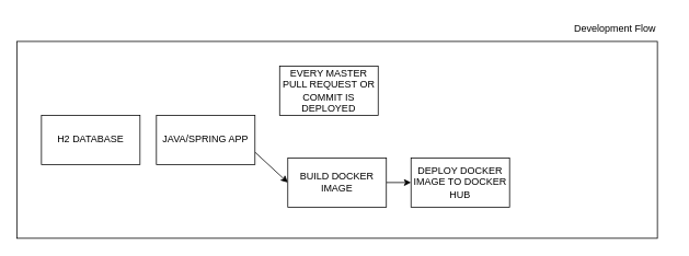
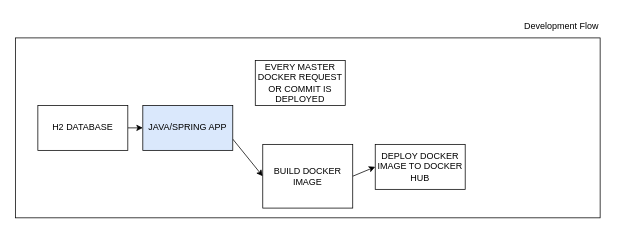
- <mxCell id="10" value="EVERY MASTER PULL REQUEST OR COMMIT IS DEPLOYED" style="rounded=0;whiteSpace=wrap;html=1;" parent="1" vertex="1"><mxGeometry x="340" y="80" width="120" height="60" as="geometry" /></mxCell>
+ <mxCell id="10" value="EVERY MASTER DOCKER REQUEST OR COMMIT IS DEPLOYED" style="rounded=0;whiteSpace=wrap;html=1;" parent="1" vertex="1"><mxGeometry x="340" y="80" width="120" height="60" as="geometry" /></mxCell>
+ <mxCell id="4" style="edgeStyle=none;html=1;exitX=1;exitY=0.5;exitDx=0;exitDy=0;entryX=0;entryY=0.5;entryDx=0;entryDy=0;" parent="1" source="5" target="7" edge="1"><mxGeometry relative="1" as="geometry" /></mxCell>
- <mxCell id="7" value="JAVA/SPRING APP" style="rounded=0;whiteSpace=wrap;html=1;" parent="1" vertex="1"><mxGeometry x="190" y="140" width="120" height="60" as="geometry" /></mxCell>
+ <mxCell id="7" value="JAVA/SPRING APP" style="rounded=0;whiteSpace=wrap;html=1;fillColor=#dae8fc;" parent="1" vertex="1"><mxGeometry x="190" y="140" width="120" height="60" as="geometry" /></mxCell>
- <mxCell id="9" value="BUILD DOCKER IMAGE" style="rounded=0;whiteSpace=wrap;html=1;" parent="1" vertex="1"><mxGeometry x="350" y="192" width="120" height="60" as="geometry" /></mxCell>
+ <mxCell id="9" value="BUILD DOCKER IMAGE" style="rounded=0;whiteSpace=wrap;html=1;" parent="1" vertex="1"><mxGeometry x="350" y="192" width="120" height="85" as="geometry" /></mxCell>
